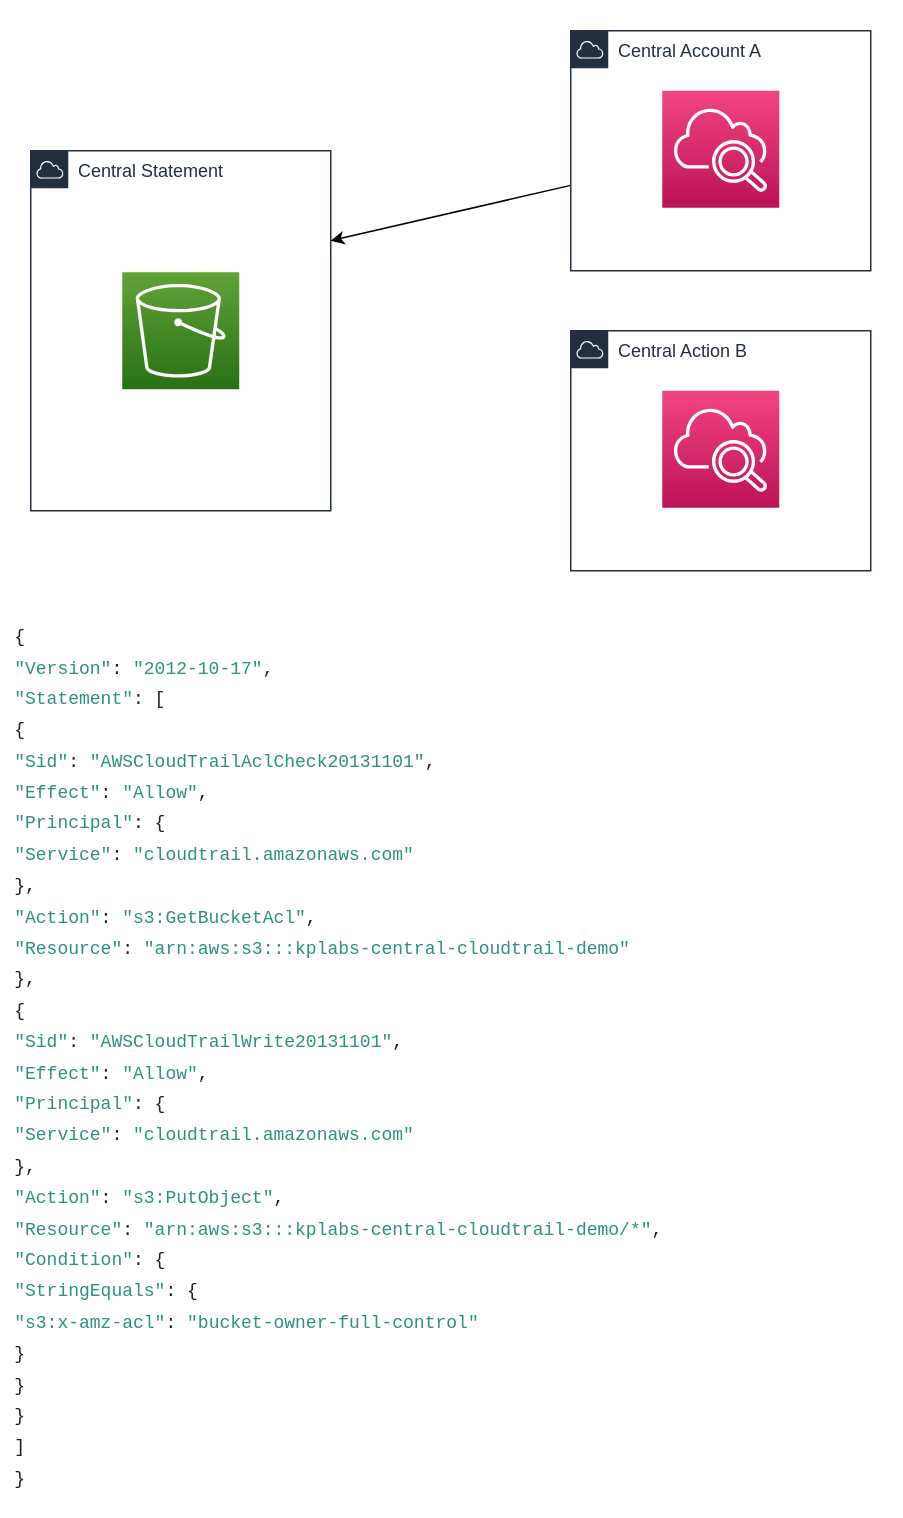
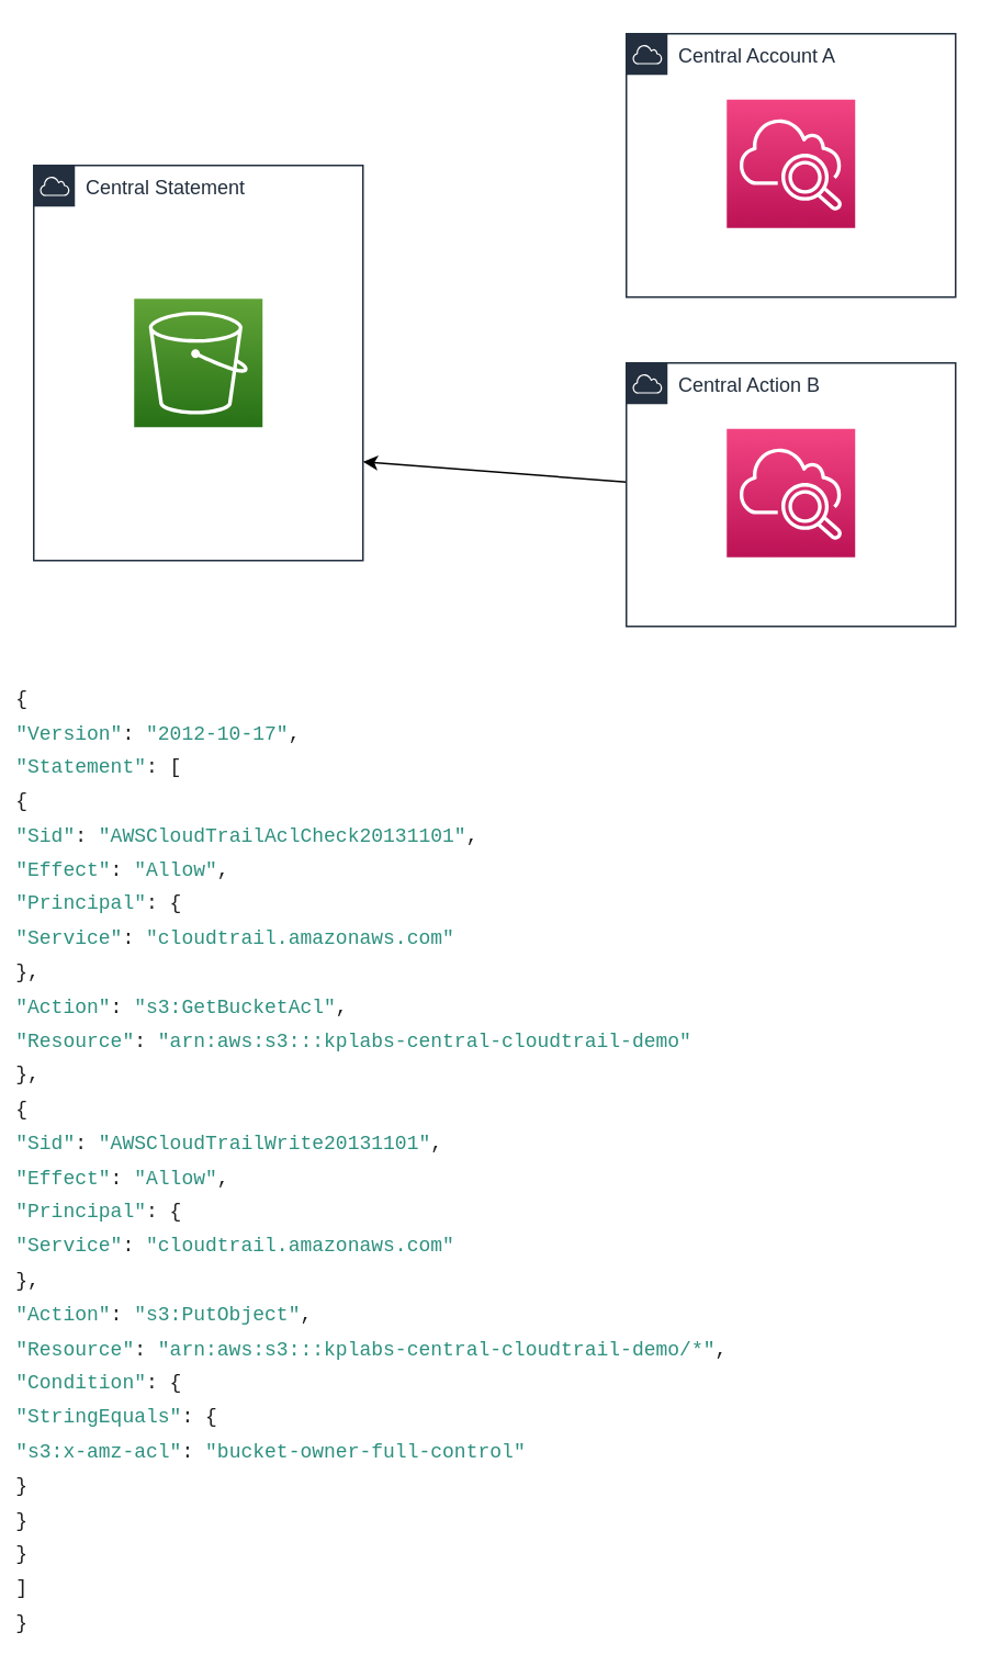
- <mxCell id="4" style="edgeStyle=none;rounded=0;orthogonalLoop=1;jettySize=auto;html=1;entryX=1;entryY=0.25;entryDx=0;entryDy=0;startArrow=none;startFill=0;endArrow=classic;endFill=1;" edge="1" parent="1" source="5" target="2"><mxGeometry relative="1" as="geometry" /></mxCell>
+ <mxCell id="7" style="edgeStyle=none;rounded=0;orthogonalLoop=1;jettySize=auto;html=1;entryX=1;entryY=0.75;entryDx=0;entryDy=0;startArrow=none;startFill=0;endArrow=classic;endFill=1;" edge="1" parent="1" source="8" target="2"><mxGeometry relative="1" as="geometry" /></mxCell>
